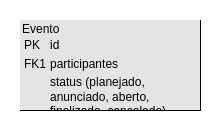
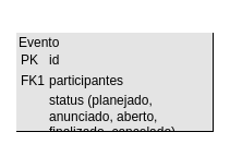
- <mxCell id="2" value="&lt;div style=&quot;box-sizing: border-box; width: 100%; background: rgb(228, 228, 228); padding: 2px;&quot;&gt;Evento&lt;table style=&quot;background-color: transparent; color: light-dark(rgb(0, 0, 0), rgb(255, 255, 255)); font-size: 1em; width: 100%;&quot; cellpadding=&quot;2&quot; cellspacing=&quot;0&quot;&gt;&lt;tbody&gt;&lt;tr&gt;&lt;td&gt;PK&lt;/td&gt;&lt;td&gt;id&lt;/td&gt;&lt;/tr&gt;&lt;tr&gt;&lt;td&gt;FK1&lt;/td&gt;&lt;td&gt;participantes&lt;/td&gt;&lt;/tr&gt;&lt;tr&gt;&lt;td&gt;&lt;br&gt;&lt;/td&gt;&lt;td&gt;status (planejado, anunciado, aberto, finalizado, cancelado)&lt;br&gt;&lt;br&gt;&lt;br&gt;&lt;/td&gt;&lt;/tr&gt;&lt;/tbody&gt;&lt;/table&gt;&lt;/div&gt;" style="verticalAlign=top;align=left;overflow=fill;html=1;whiteSpace=wrap;" vertex="1" parent="1"><mxGeometry x="20" y="20" width="180" height="90" as="geometry" /></mxCell>
+ <mxCell id="2" value="&lt;div style=&quot;box-sizing: border-box; width: 100%; background: rgb(228, 228, 228); padding: 2px;&quot;&gt;Evento&lt;table style=&quot;background-color: transparent; color: light-dark(rgb(0, 0, 0), rgb(255, 255, 255)); font-size: 1em; width: 100%;&quot; cellpadding=&quot;2&quot; cellspacing=&quot;0&quot;&gt;&lt;tbody&gt;&lt;tr&gt;&lt;td&gt;PK&lt;/td&gt;&lt;td&gt;id&lt;/td&gt;&lt;/tr&gt;&lt;tr&gt;&lt;td&gt;FK1&lt;/td&gt;&lt;td&gt;participantes&lt;/td&gt;&lt;/tr&gt;&lt;tr&gt;&lt;td&gt;&lt;br&gt;&lt;/td&gt;&lt;td&gt;status (planejado, anunciado, aberto, finalizado, cancelado)&lt;br&gt;&lt;br&gt;&lt;br&gt;&lt;/td&gt;&lt;/tr&gt;&lt;/tbody&gt;&lt;/table&gt;&lt;/div&gt;" style="verticalAlign=top;align=left;overflow=fill;html=1;whiteSpace=wrap;" vertex="1" parent="1"><mxGeometry x="15" y="30" width="180" height="90" as="geometry" /></mxCell>
